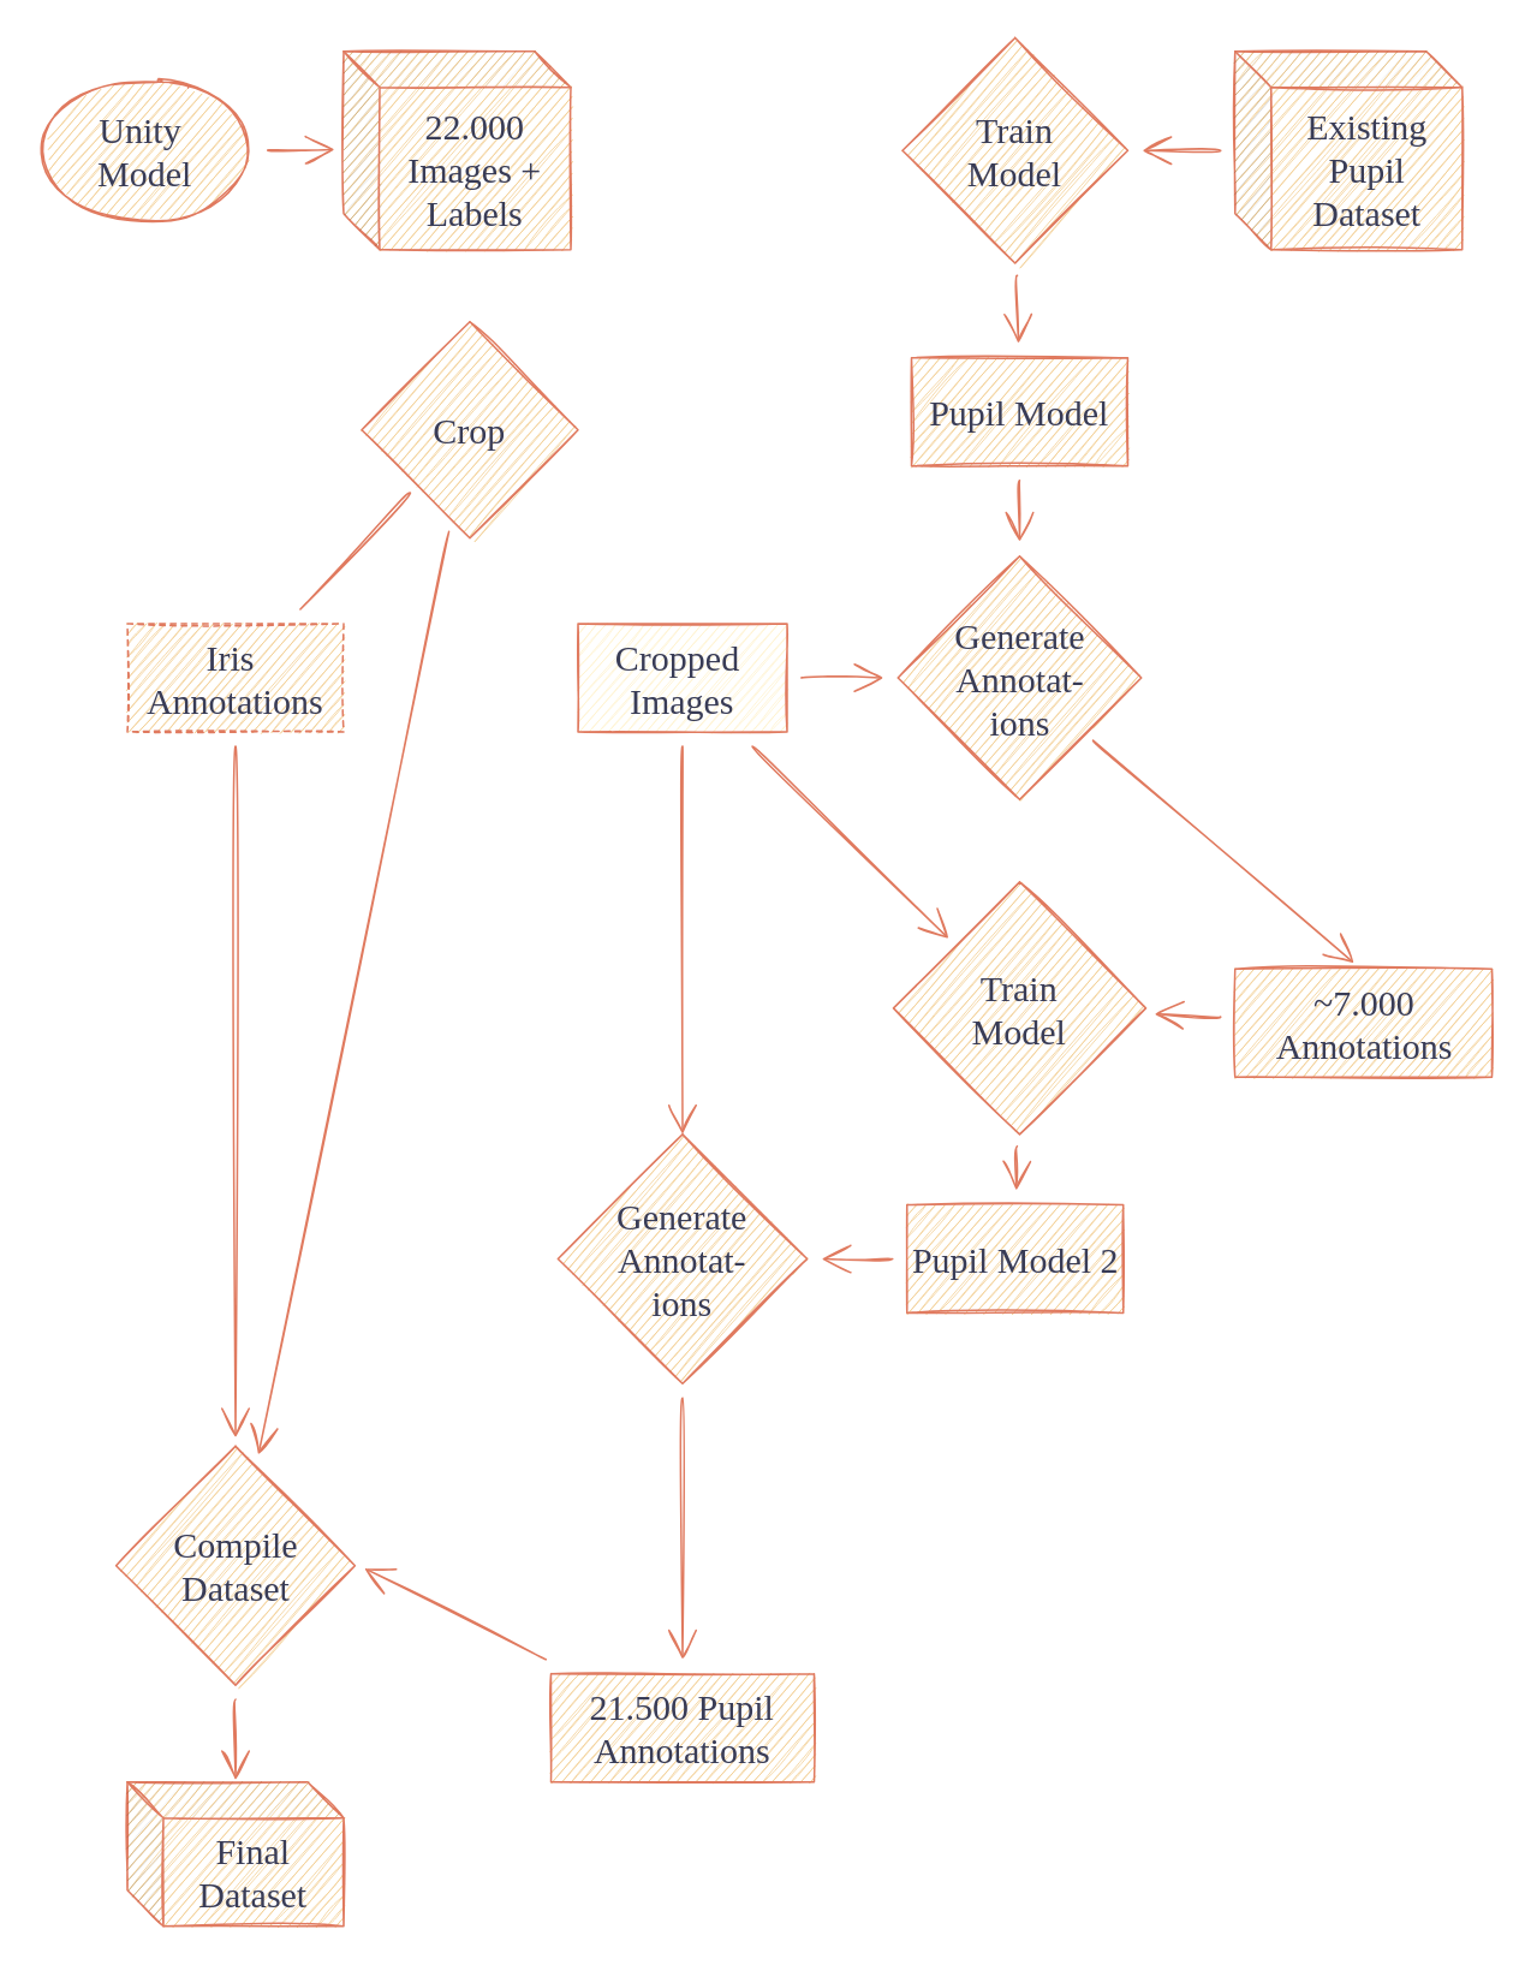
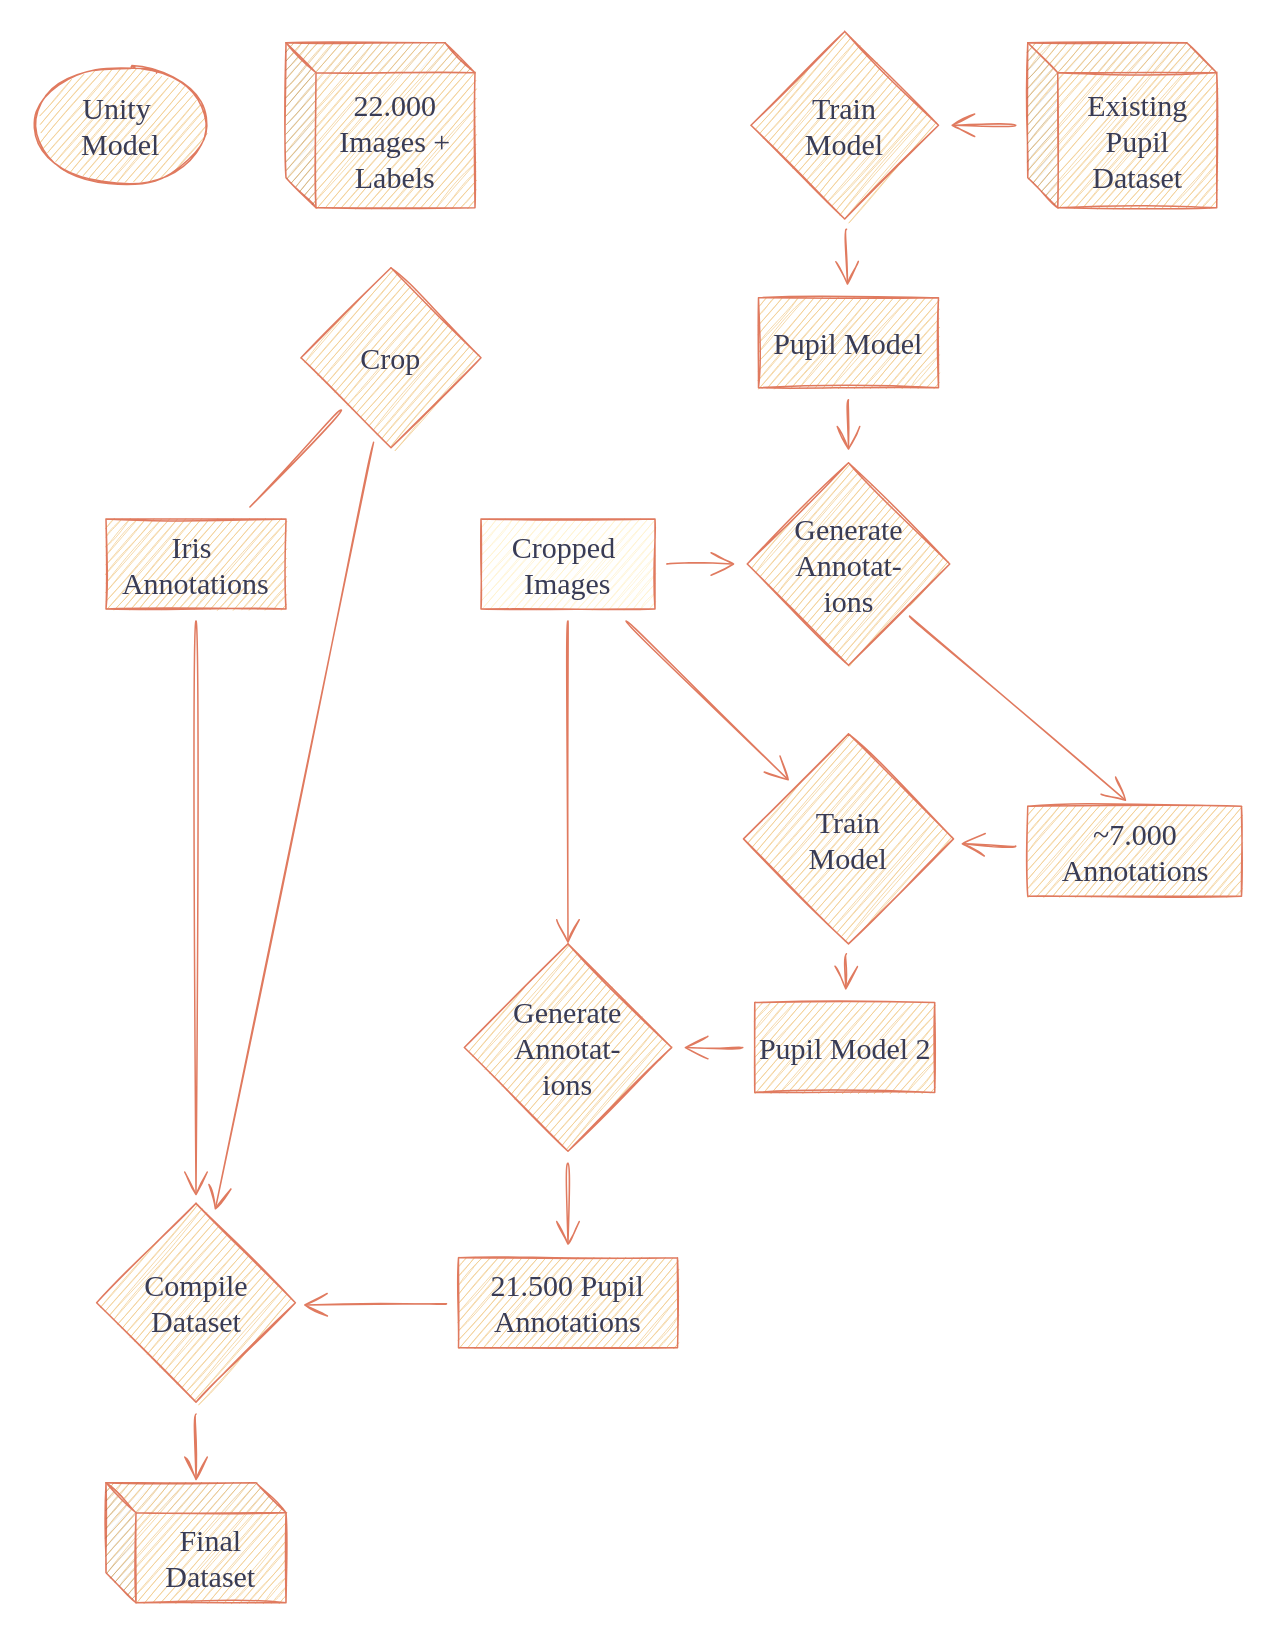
- <mxCell id="6" style="edgeStyle=none;hachureGap=4;orthogonalLoop=1;jettySize=auto;html=1;entryX=-0.04;entryY=0.495;entryDx=0;entryDy=0;entryPerimeter=0;fontFamily=Architects Daughter;fontSize=16;endArrow=open;startSize=14;endSize=14;sourcePerimeterSpacing=8;targetPerimeterSpacing=8;sketch=1;curved=1;labelBackgroundColor=#F4F1DE;strokeColor=#E07A5F;fontColor=#393C56;fontSource=https%3A%2F%2Ffonts.googleapis.com%2Fcss%3Ffamily%3DArchitects%2BDaughter;" parent="1" source="7" target="5" edge="1"><mxGeometry y="23.5" as="geometry" /></mxCell>
- <mxCell id="3" value="Iris&amp;nbsp;&lt;br&gt;Annotations" style="whiteSpace=wrap;html=1;hachureGap=4;pointerEvents=0;fontFamily=Architects Daughter;fontSize=20;sketch=1;fillColor=#F2CC8F;strokeColor=#E07A5F;fontColor=#393C56;fontSource=https%3A%2F%2Ffonts.googleapis.com%2Fcss%3Ffamily%3DArchitects%2BDaughter;dashed=1;" parent="1" vertex="1"><mxGeometry x="70" y="345.5" width="120" height="60" as="geometry" /></mxCell>
+ <mxCell id="3" value="Iris&amp;nbsp;&lt;br&gt;Annotations" style="whiteSpace=wrap;html=1;hachureGap=4;pointerEvents=0;fontFamily=Architects Daughter;fontSize=20;sketch=1;fillColor=#F2CC8F;strokeColor=#E07A5F;fontColor=#393C56;fontSource=https%3A%2F%2Ffonts.googleapis.com%2Fcss%3Ffamily%3DArchitects%2BDaughter;" parent="1" vertex="1"><mxGeometry x="70" y="345.5" width="120" height="60" as="geometry" /></mxCell>
- <mxCell id="28" value="21.500 Pupil Annotations" style="whiteSpace=wrap;html=1;hachureGap=4;pointerEvents=0;fontFamily=Architects Daughter;fontSize=20;sketch=1;fillColor=#F2CC8F;strokeColor=#E07A5F;fontColor=#393C56;fontSource=https%3A%2F%2Ffonts.googleapis.com%2Fcss%3Ffamily%3DArchitects%2BDaughter;" parent="1" vertex="1"><mxGeometry x="305" y="928" width="146" height="60" as="geometry" /></mxCell>
+ <mxCell id="28" value="21.500 Pupil Annotations" style="whiteSpace=wrap;html=1;hachureGap=4;pointerEvents=0;fontFamily=Architects Daughter;fontSize=20;sketch=1;fillColor=#F2CC8F;strokeColor=#E07A5F;fontColor=#393C56;fontSource=https%3A%2F%2Ffonts.googleapis.com%2Fcss%3Ffamily%3DArchitects%2BDaughter;" parent="1" vertex="1"><mxGeometry x="305" y="838" width="146" height="60" as="geometry" /></mxCell>
